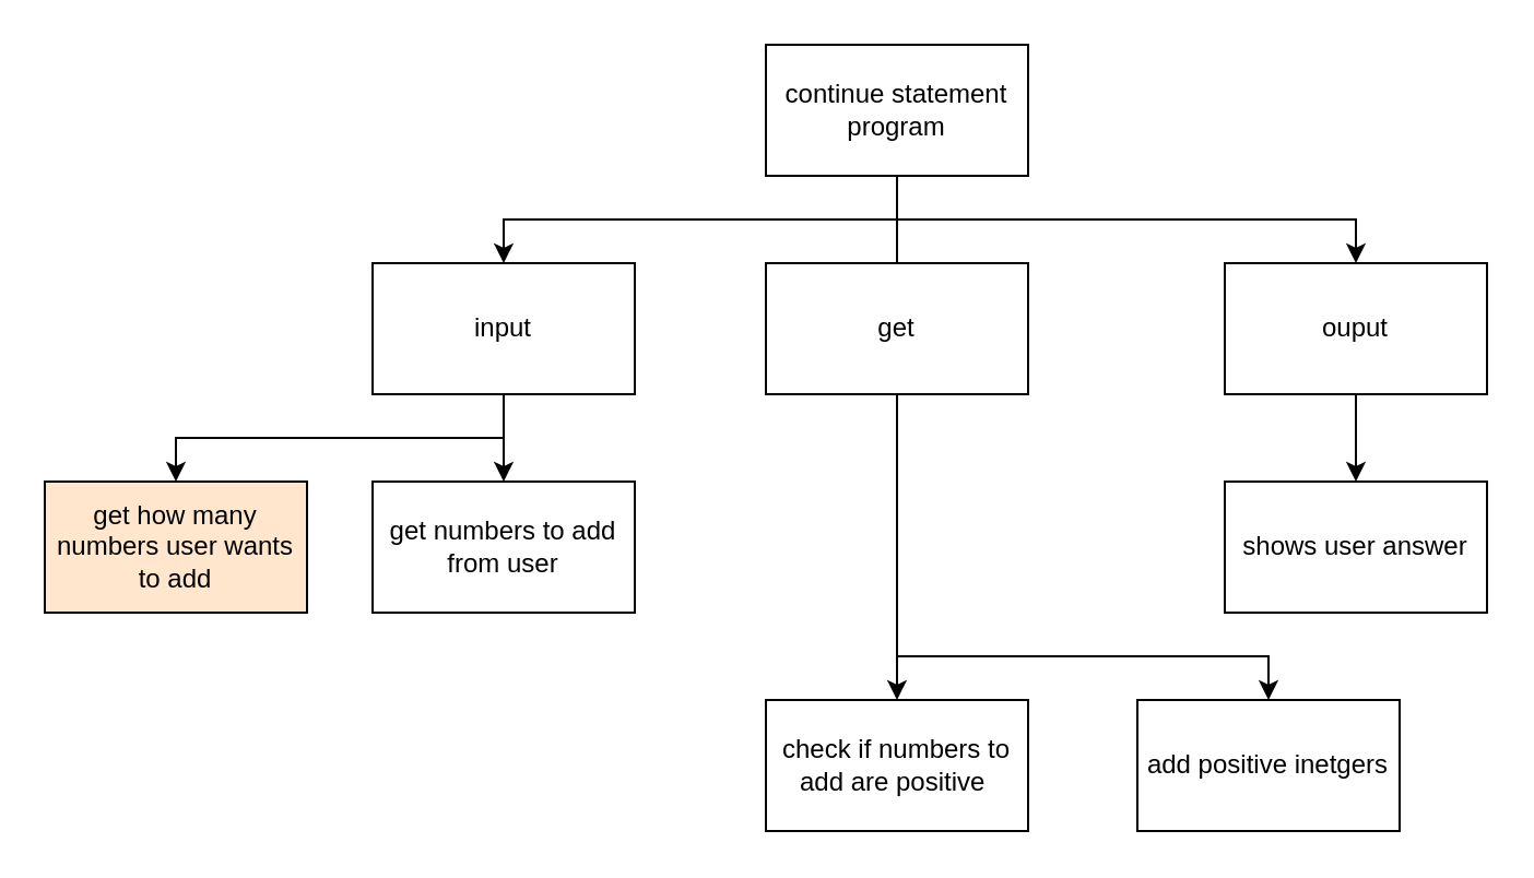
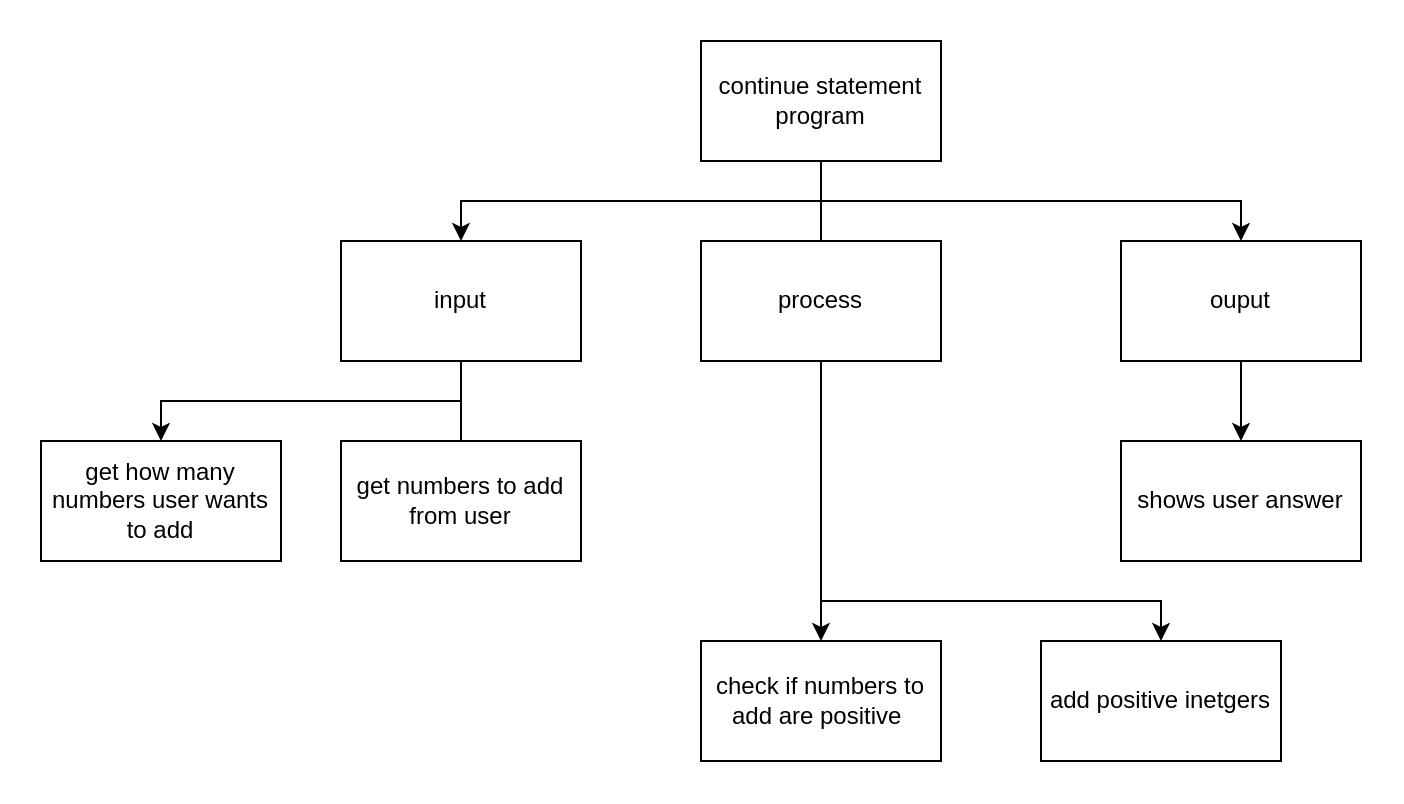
- <mxCell id="11" value="get" style="whiteSpace=wrap;html=1;" vertex="1" parent="1"><mxGeometry x="350" y="120" width="120" height="60" as="geometry" /></mxCell>
+ <mxCell id="11" value="process" style="whiteSpace=wrap;html=1;" vertex="1" parent="1"><mxGeometry x="350" y="120" width="120" height="60" as="geometry" /></mxCell>
- <mxCell id="6" style="edgeStyle=none;rounded=0;html=1;exitX=0.5;exitY=1;exitDx=0;exitDy=0;" edge="1" parent="1" source="8" target="15"><mxGeometry relative="1" as="geometry" /></mxCell>
+ <mxCell id="6" style="edgeStyle=none;rounded=0;html=1;exitX=0.5;exitY=1;exitDx=0;exitDy=0;endArrow=none;" edge="1" parent="1" source="8" target="15"><mxGeometry relative="1" as="geometry" /></mxCell>
- <mxCell id="14" value="get how many numbers user wants to add" style="whiteSpace=wrap;html=1;fillColor=#ffe6cc;" vertex="1" parent="1"><mxGeometry x="20" y="220" width="120" height="60" as="geometry" /></mxCell>
+ <mxCell id="14" value="get how many numbers user wants to add" style="whiteSpace=wrap;html=1;" vertex="1" parent="1"><mxGeometry x="20" y="220" width="120" height="60" as="geometry" /></mxCell>
